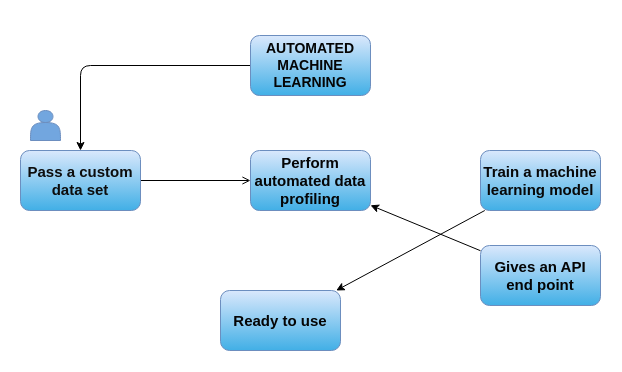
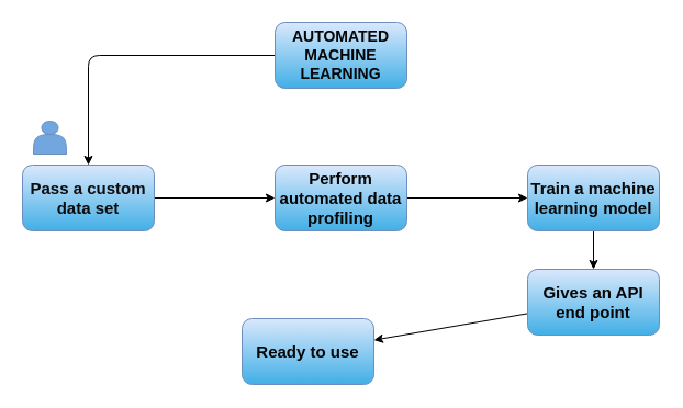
- <mxCell id="3" value="&lt;h1 style=&quot;font-size: 14px;&quot;&gt;AUTOMATED MACHINE LEARNING&lt;/h1&gt;" style="rounded=1;whiteSpace=wrap;html=1;fillColor=#dae8fc;gradientColor=#41afe6;strokeColor=#6c8ebf;fontStyle=1;fontSize=14;fontColor=#050505;" vertex="1" parent="1"><mxGeometry x="250" y="35" width="120" height="60" as="geometry" /></mxCell>
+ <mxCell id="3" value="&lt;h1 style=&quot;font-size: 14px;&quot;&gt;AUTOMATED MACHINE LEARNING&lt;/h1&gt;" style="rounded=1;whiteSpace=wrap;html=1;fillColor=#dae8fc;gradientColor=#41afe6;strokeColor=#6c8ebf;fontStyle=1;fontSize=14;fontColor=#050505;" vertex="1" parent="1"><mxGeometry x="250" y="20" width="120" height="60" as="geometry" /></mxCell>
- <mxCell id="4" style="edgeStyle=none;html=1;entryX=0;entryY=0.5;entryDx=0;entryDy=0;fontFamily=Helvetica;fontSize=12;fontColor=#050505;endArrow=open;" edge="1" parent="1" source="5" target="9"><mxGeometry relative="1" as="geometry" /></mxCell>
+ <mxCell id="4" style="edgeStyle=none;html=1;entryX=0;entryY=0.5;entryDx=0;entryDy=0;fontFamily=Helvetica;fontSize=12;fontColor=#050505;" edge="1" parent="1" source="5" target="9"><mxGeometry relative="1" as="geometry" /></mxCell>
+ <mxCell id="8" style="edgeStyle=none;html=1;entryX=0;entryY=0.5;entryDx=0;entryDy=0;fontFamily=Helvetica;fontSize=12;fontColor=#050505;" edge="1" parent="1" source="9" target="7"><mxGeometry relative="1" as="geometry" /></mxCell>
- <mxCell id="10" value="" style="edgeStyle=none;html=1;fontFamily=Helvetica;fontSize=12;fontColor=#050505;" edge="1" parent="1" source="11" target="9"><mxGeometry relative="1" as="geometry" /></mxCell>
+ <mxCell id="10" value="" style="edgeStyle=none;html=1;fontFamily=Helvetica;fontSize=12;fontColor=#050505;" edge="1" parent="1" source="11" target="12"><mxGeometry relative="1" as="geometry" /></mxCell>
- <mxCell id="6" style="edgeStyle=none;html=1;fontFamily=Helvetica;fontSize=12;fontColor=#050505;" edge="1" parent="1" source="7" target="12"><mxGeometry relative="1" as="geometry" /></mxCell>
+ <mxCell id="6" style="edgeStyle=none;html=1;entryX=0.5;entryY=0;entryDx=0;entryDy=0;fontFamily=Helvetica;fontSize=12;fontColor=#050505;" edge="1" parent="1" source="7" target="11"><mxGeometry relative="1" as="geometry" /></mxCell>
